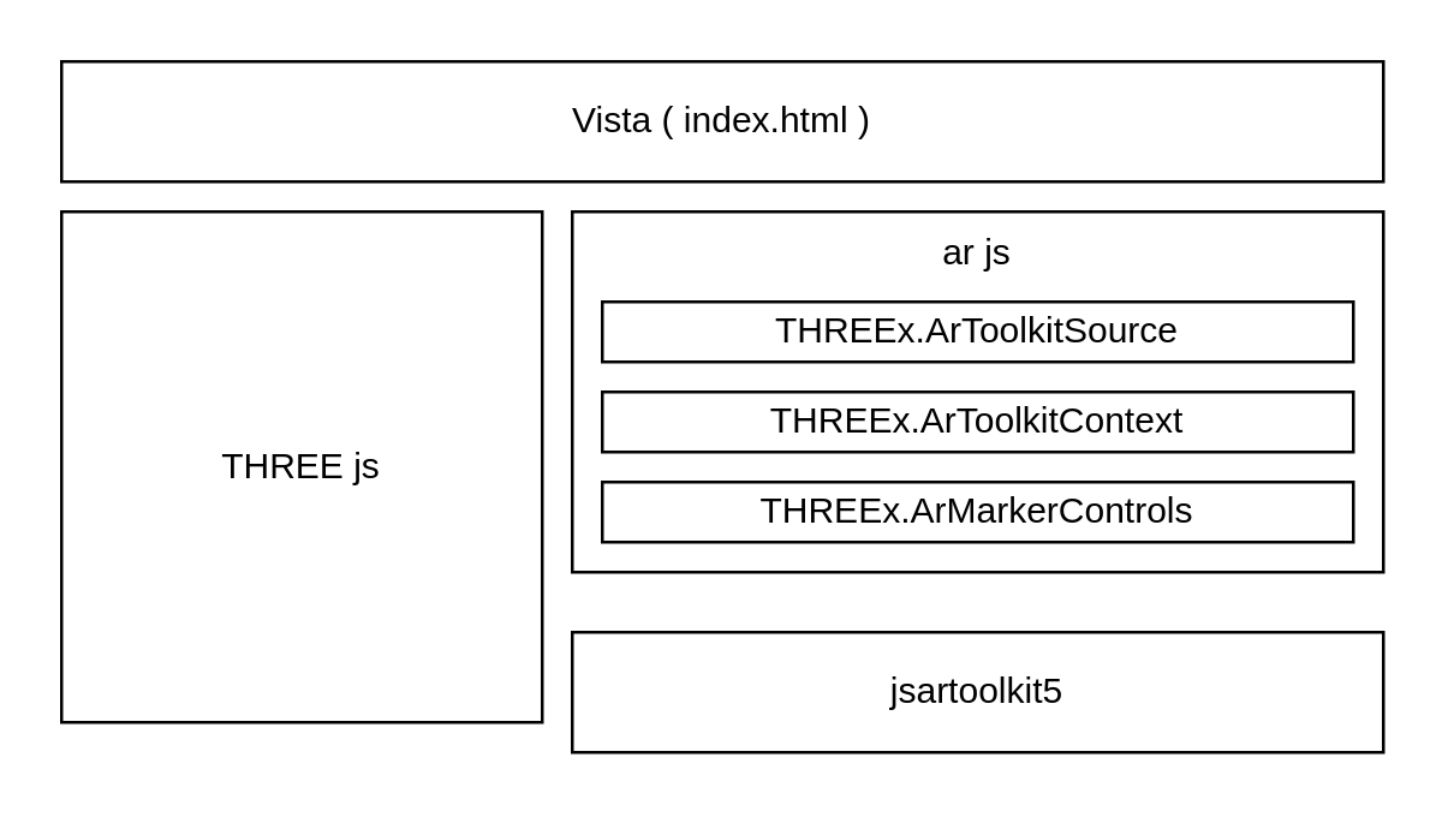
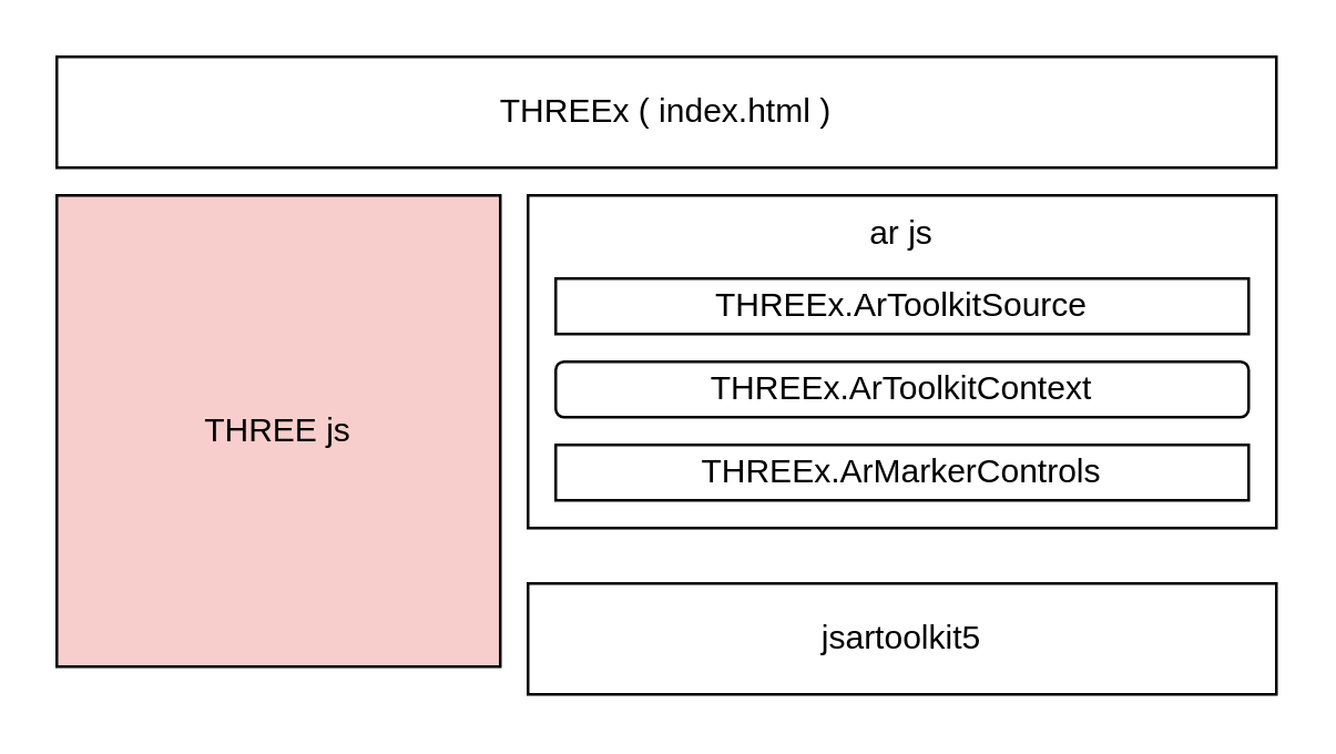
- <mxCell id="2" value="Vista ( index.html )" style="rounded=0;whiteSpace=wrap;html=1;" parent="1" vertex="1"><mxGeometry x="20" y="20" width="440" height="40" as="geometry" /></mxCell>
+ <mxCell id="2" value="THREEx ( index.html )" style="rounded=0;whiteSpace=wrap;html=1;" parent="1" vertex="1"><mxGeometry x="20" y="20" width="440" height="40" as="geometry" /></mxCell>
- <mxCell id="5" value="THREEx.ArToolkitContext" style="rounded=0;whiteSpace=wrap;html=1;" parent="1" vertex="1"><mxGeometry x="200" y="130" width="250" height="20" as="geometry" /></mxCell>
+ <mxCell id="5" value="THREEx.ArToolkitContext" style="whiteSpace=wrap;html=1;rounded=1;" parent="1" vertex="1"><mxGeometry x="200" y="130" width="250" height="20" as="geometry" /></mxCell>
- <mxCell id="7" value="THREE js" style="rounded=0;whiteSpace=wrap;html=1;" parent="1" vertex="1"><mxGeometry x="20" y="70" width="160" height="170" as="geometry" /></mxCell>
+ <mxCell id="7" value="THREE js" style="rounded=0;whiteSpace=wrap;html=1;fillColor=#f8cecc;" parent="1" vertex="1"><mxGeometry x="20" y="70" width="160" height="170" as="geometry" /></mxCell>
